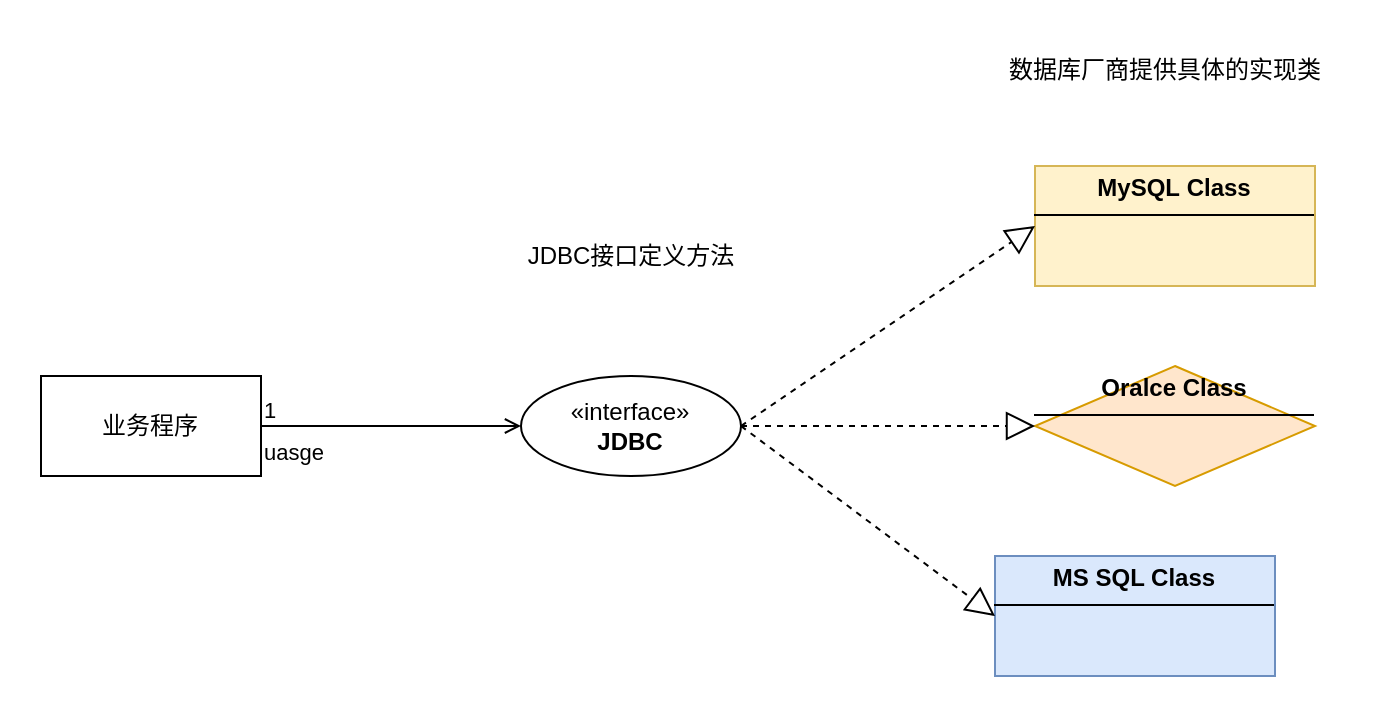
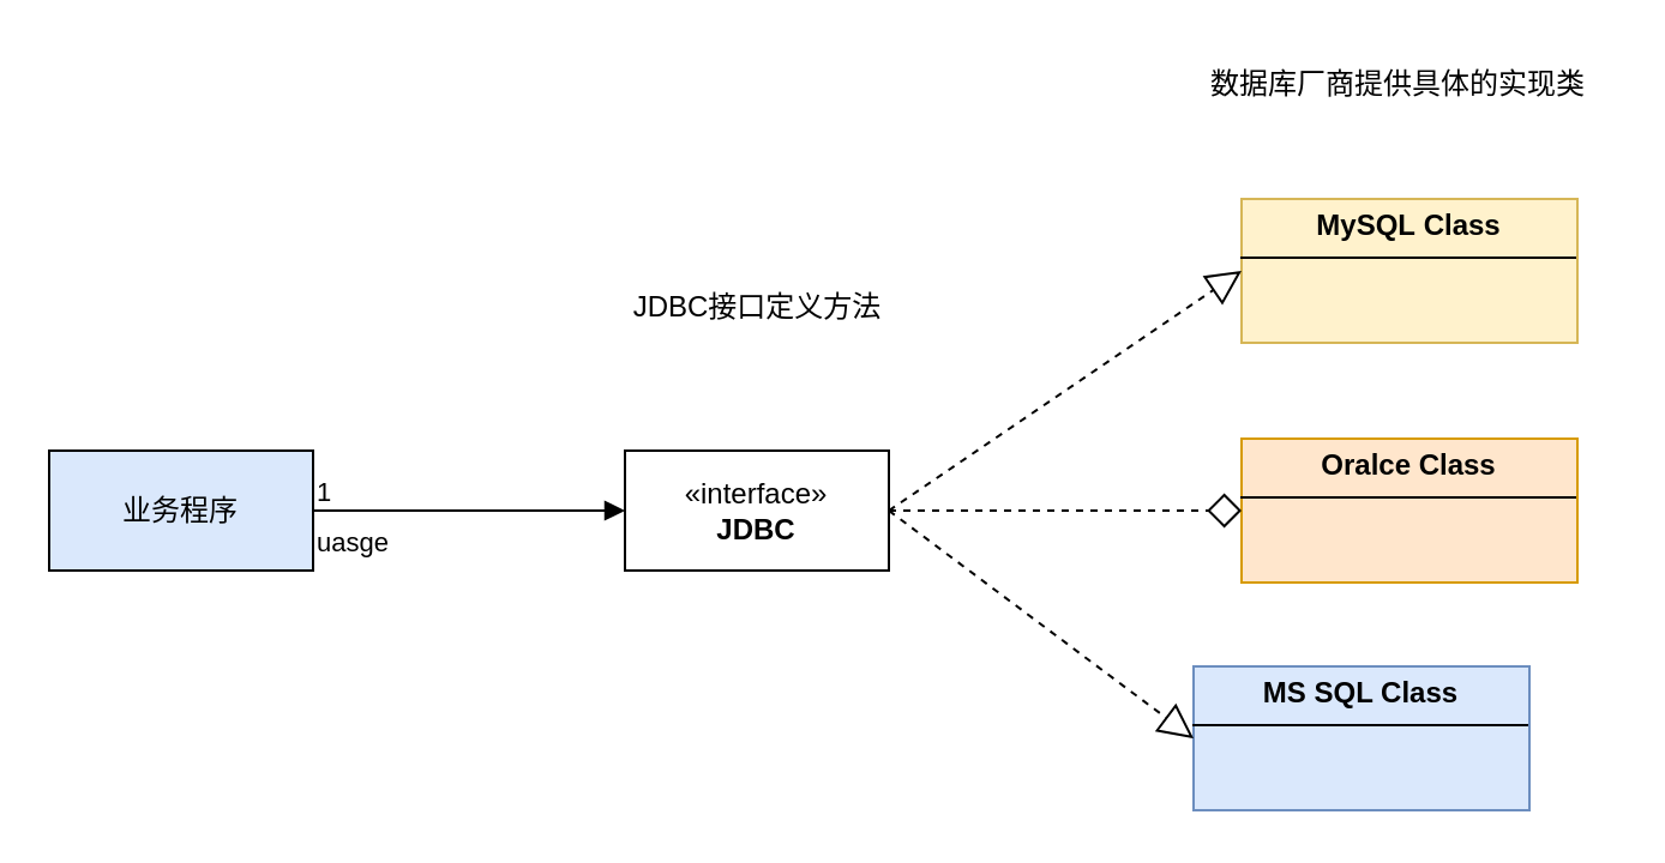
- <mxCell id="9" value="业务程序" style="html=1;whiteSpace=wrap;" vertex="1" parent="1"><mxGeometry x="20" y="187.5" width="110" height="50" as="geometry" /></mxCell>
+ <mxCell id="9" value="业务程序" style="html=1;whiteSpace=wrap;fillColor=#dae8fc;" vertex="1" parent="1"><mxGeometry x="20" y="187.5" width="110" height="50" as="geometry" /></mxCell>
- <mxCell id="10" value="uasge" style="endArrow=open;endFill=1;html=1;edgeStyle=orthogonalEdgeStyle;align=left;verticalAlign=top;rounded=0;entryX=0;entryY=0.5;entryDx=0;entryDy=0;exitX=1;exitY=0.5;exitDx=0;exitDy=0;" edge="1" parent="1" source="9" target="2"><mxGeometry x="-1" relative="1" as="geometry"><mxPoint x="150" y="213" as="sourcePoint" /><mxPoint x="310" y="210" as="targetPoint" /></mxGeometry></mxCell>
+ <mxCell id="10" value="uasge" style="endArrow=block;endFill=1;html=1;edgeStyle=orthogonalEdgeStyle;align=left;verticalAlign=top;rounded=0;entryX=0;entryY=0.5;entryDx=0;entryDy=0;exitX=1;exitY=0.5;exitDx=0;exitDy=0;" edge="1" parent="1" source="9" target="2"><mxGeometry x="-1" relative="1" as="geometry"><mxPoint x="150" y="213" as="sourcePoint" /><mxPoint x="310" y="210" as="targetPoint" /></mxGeometry></mxCell>
- <mxCell id="2" value="«interface»&lt;br&gt;&lt;b&gt;JDBC&lt;/b&gt;" style="ellipse;html=1;whiteSpace=wrap;" vertex="1" parent="1"><mxGeometry x="260" y="187.5" width="110" height="50" as="geometry" /></mxCell>
+ <mxCell id="2" value="«interface»&lt;br&gt;&lt;b&gt;JDBC&lt;/b&gt;" style="html=1;whiteSpace=wrap;" vertex="1" parent="1"><mxGeometry x="260" y="187.5" width="110" height="50" as="geometry" /></mxCell>
- <mxCell id="6" value="" style="endArrow=block;dashed=1;endFill=0;endSize=12;html=1;rounded=0;entryX=0;entryY=0.5;entryDx=0;entryDy=0;exitX=1;exitY=0.5;exitDx=0;exitDy=0;" edge="1" parent="1" source="2" target="5"><mxGeometry width="160" relative="1" as="geometry"><mxPoint x="380" y="225" as="sourcePoint" /><mxPoint x="530" y="140" as="targetPoint" /></mxGeometry></mxCell>
+ <mxCell id="6" value="" style="endArrow=diamond;dashed=1;endFill=0;endSize=12;html=1;rounded=0;entryX=0;entryY=0.5;entryDx=0;entryDy=0;exitX=1;exitY=0.5;exitDx=0;exitDy=0;" edge="1" parent="1" source="2" target="5"><mxGeometry width="160" relative="1" as="geometry"><mxPoint x="380" y="225" as="sourcePoint" /><mxPoint x="530" y="140" as="targetPoint" /></mxGeometry></mxCell>
- <mxCell id="5" value="&lt;p style=&quot;margin:0px;margin-top:4px;text-align:center;&quot;&gt;&lt;b&gt;Oralce Class&lt;/b&gt;&lt;/p&gt;&lt;hr size=&quot;1&quot; style=&quot;border-style:solid;&quot;&gt;&lt;div style=&quot;height:2px;&quot;&gt;&lt;/div&gt;" style="rhombus;verticalAlign=top;align=left;overflow=fill;html=1;whiteSpace=wrap;fillColor=#ffe6cc;strokeColor=#d79b00;" vertex="1" parent="1"><mxGeometry x="517" y="182.5" width="140" height="60" as="geometry" /></mxCell>
+ <mxCell id="5" value="&lt;p style=&quot;margin:0px;margin-top:4px;text-align:center;&quot;&gt;&lt;b&gt;Oralce Class&lt;/b&gt;&lt;/p&gt;&lt;hr size=&quot;1&quot; style=&quot;border-style:solid;&quot;&gt;&lt;div style=&quot;height:2px;&quot;&gt;&lt;/div&gt;" style="verticalAlign=top;align=left;overflow=fill;html=1;whiteSpace=wrap;fillColor=#ffe6cc;strokeColor=#d79b00;" vertex="1" parent="1"><mxGeometry x="517" y="182.5" width="140" height="60" as="geometry" /></mxCell>
